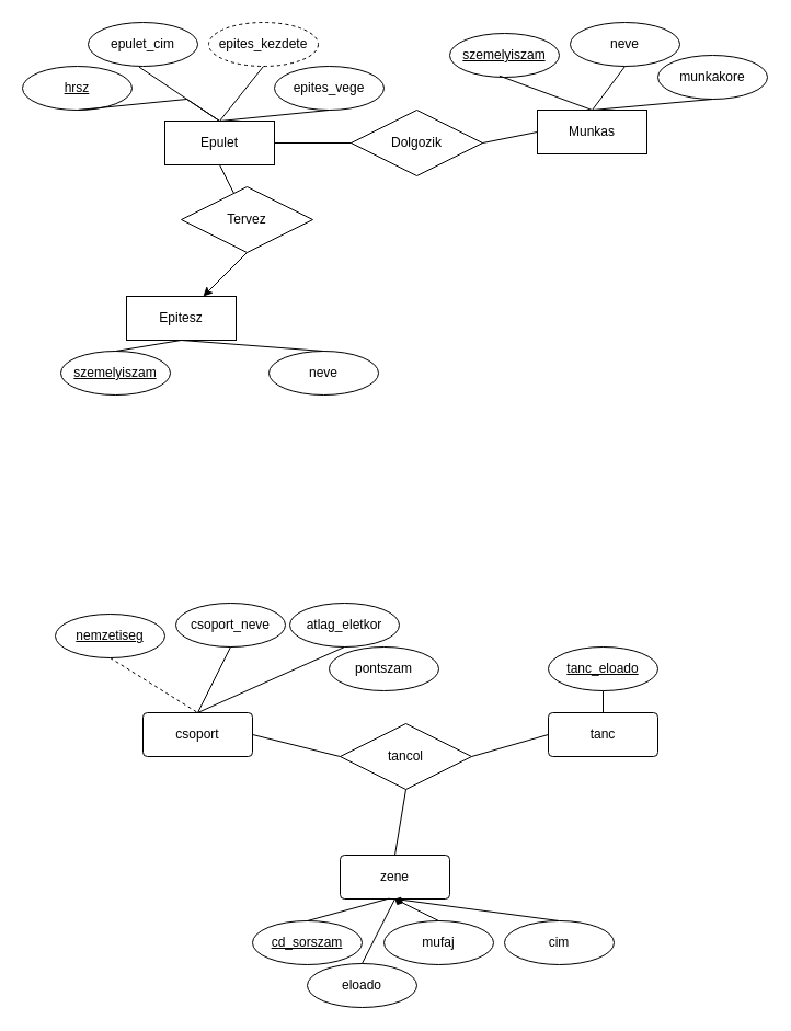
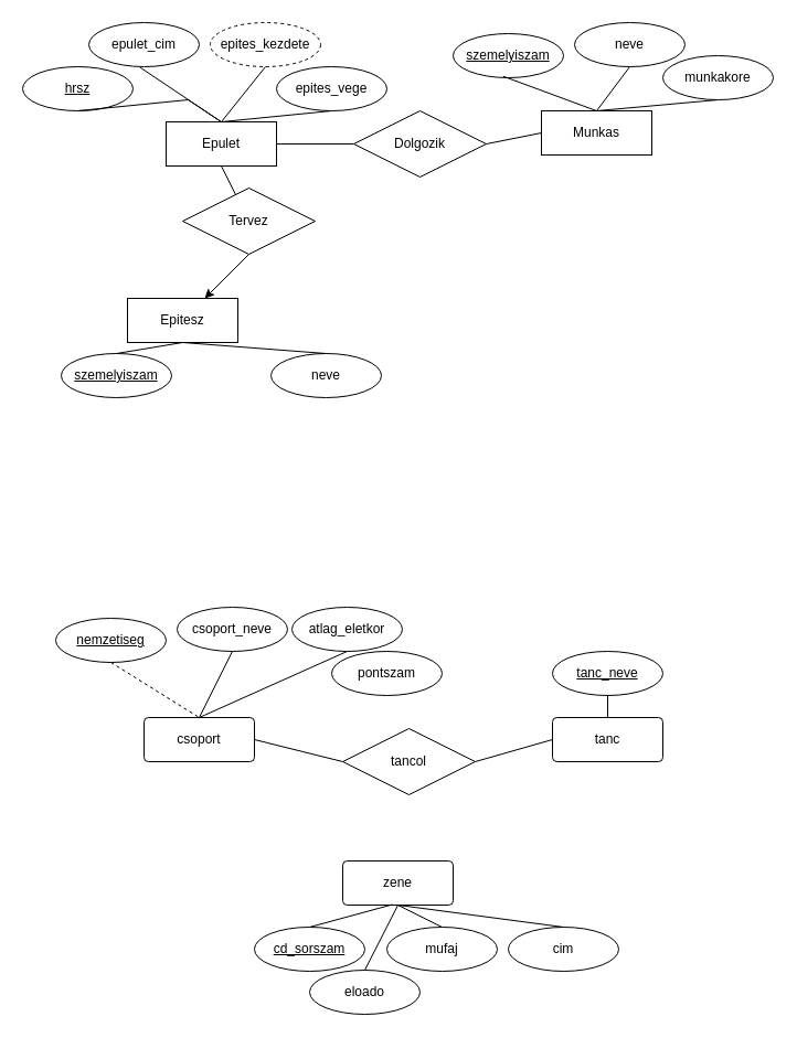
- <mxCell id="38" value="tanc_eloado" style="ellipse;whiteSpace=wrap;html=1;align=center;fontStyle=4;" vertex="1" parent="1"><mxGeometry x="500" y="590" width="100" height="40" as="geometry" /></mxCell>
+ <mxCell id="38" value="tanc_neve" style="ellipse;whiteSpace=wrap;html=1;align=center;fontStyle=4;" vertex="1" parent="1"><mxGeometry x="500" y="590" width="100" height="40" as="geometry" /></mxCell>
- <mxCell id="51" value="" style="endArrow=none;html=1;rounded=0;exitX=0.5;exitY=1;exitDx=0;exitDy=0;entryX=0.5;entryY=0;entryDx=0;entryDy=0;" edge="1" parent="1" source="49" target="40"><mxGeometry relative="1" as="geometry"><mxPoint x="340" y="730" as="sourcePoint" /><mxPoint x="500" y="730" as="targetPoint" /></mxGeometry></mxCell>
- <mxCell id="43" value="" style="endArrow=diamond;html=1;rounded=0;exitX=0.5;exitY=0;exitDx=0;exitDy=0;entryX=0.5;entryY=1;entryDx=0;entryDy=0;" edge="1" parent="1" source="42" target="40"><mxGeometry relative="1" as="geometry"><mxPoint x="450" y="750" as="sourcePoint" /><mxPoint x="360" y="780" as="targetPoint" /></mxGeometry></mxCell>
+ <mxCell id="43" value="" style="endArrow=none;html=1;rounded=0;exitX=0.5;exitY=0;exitDx=0;exitDy=0;entryX=0.5;entryY=1;entryDx=0;entryDy=0;" edge="1" parent="1" source="42" target="40"><mxGeometry relative="1" as="geometry"><mxPoint x="450" y="750" as="sourcePoint" /><mxPoint x="360" y="780" as="targetPoint" /></mxGeometry></mxCell>
